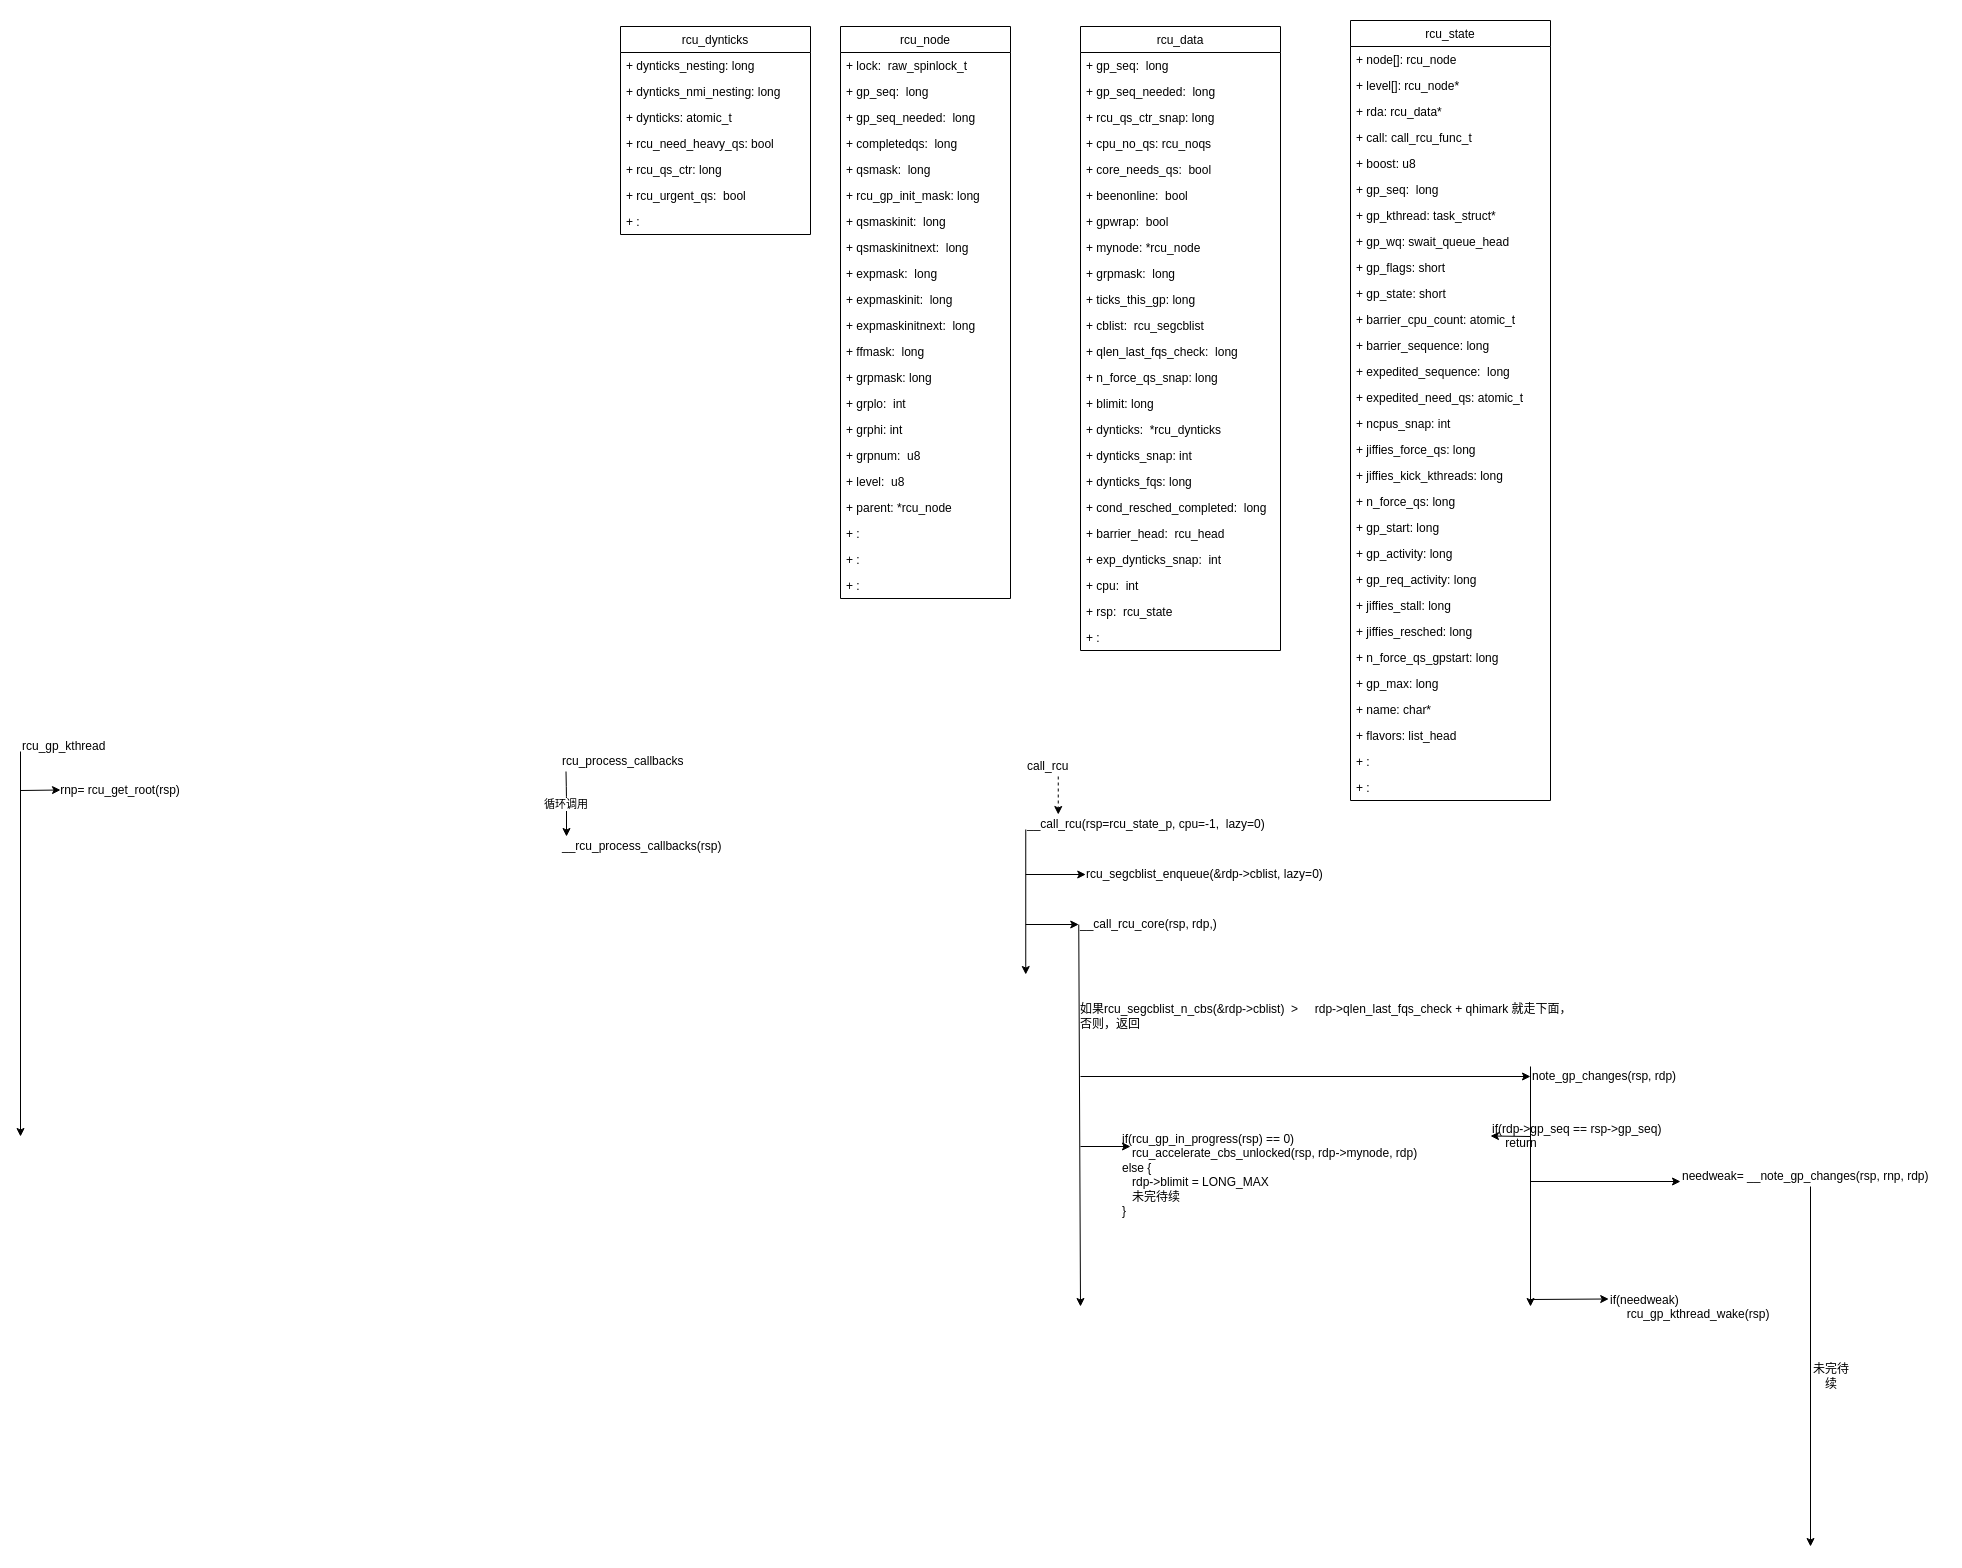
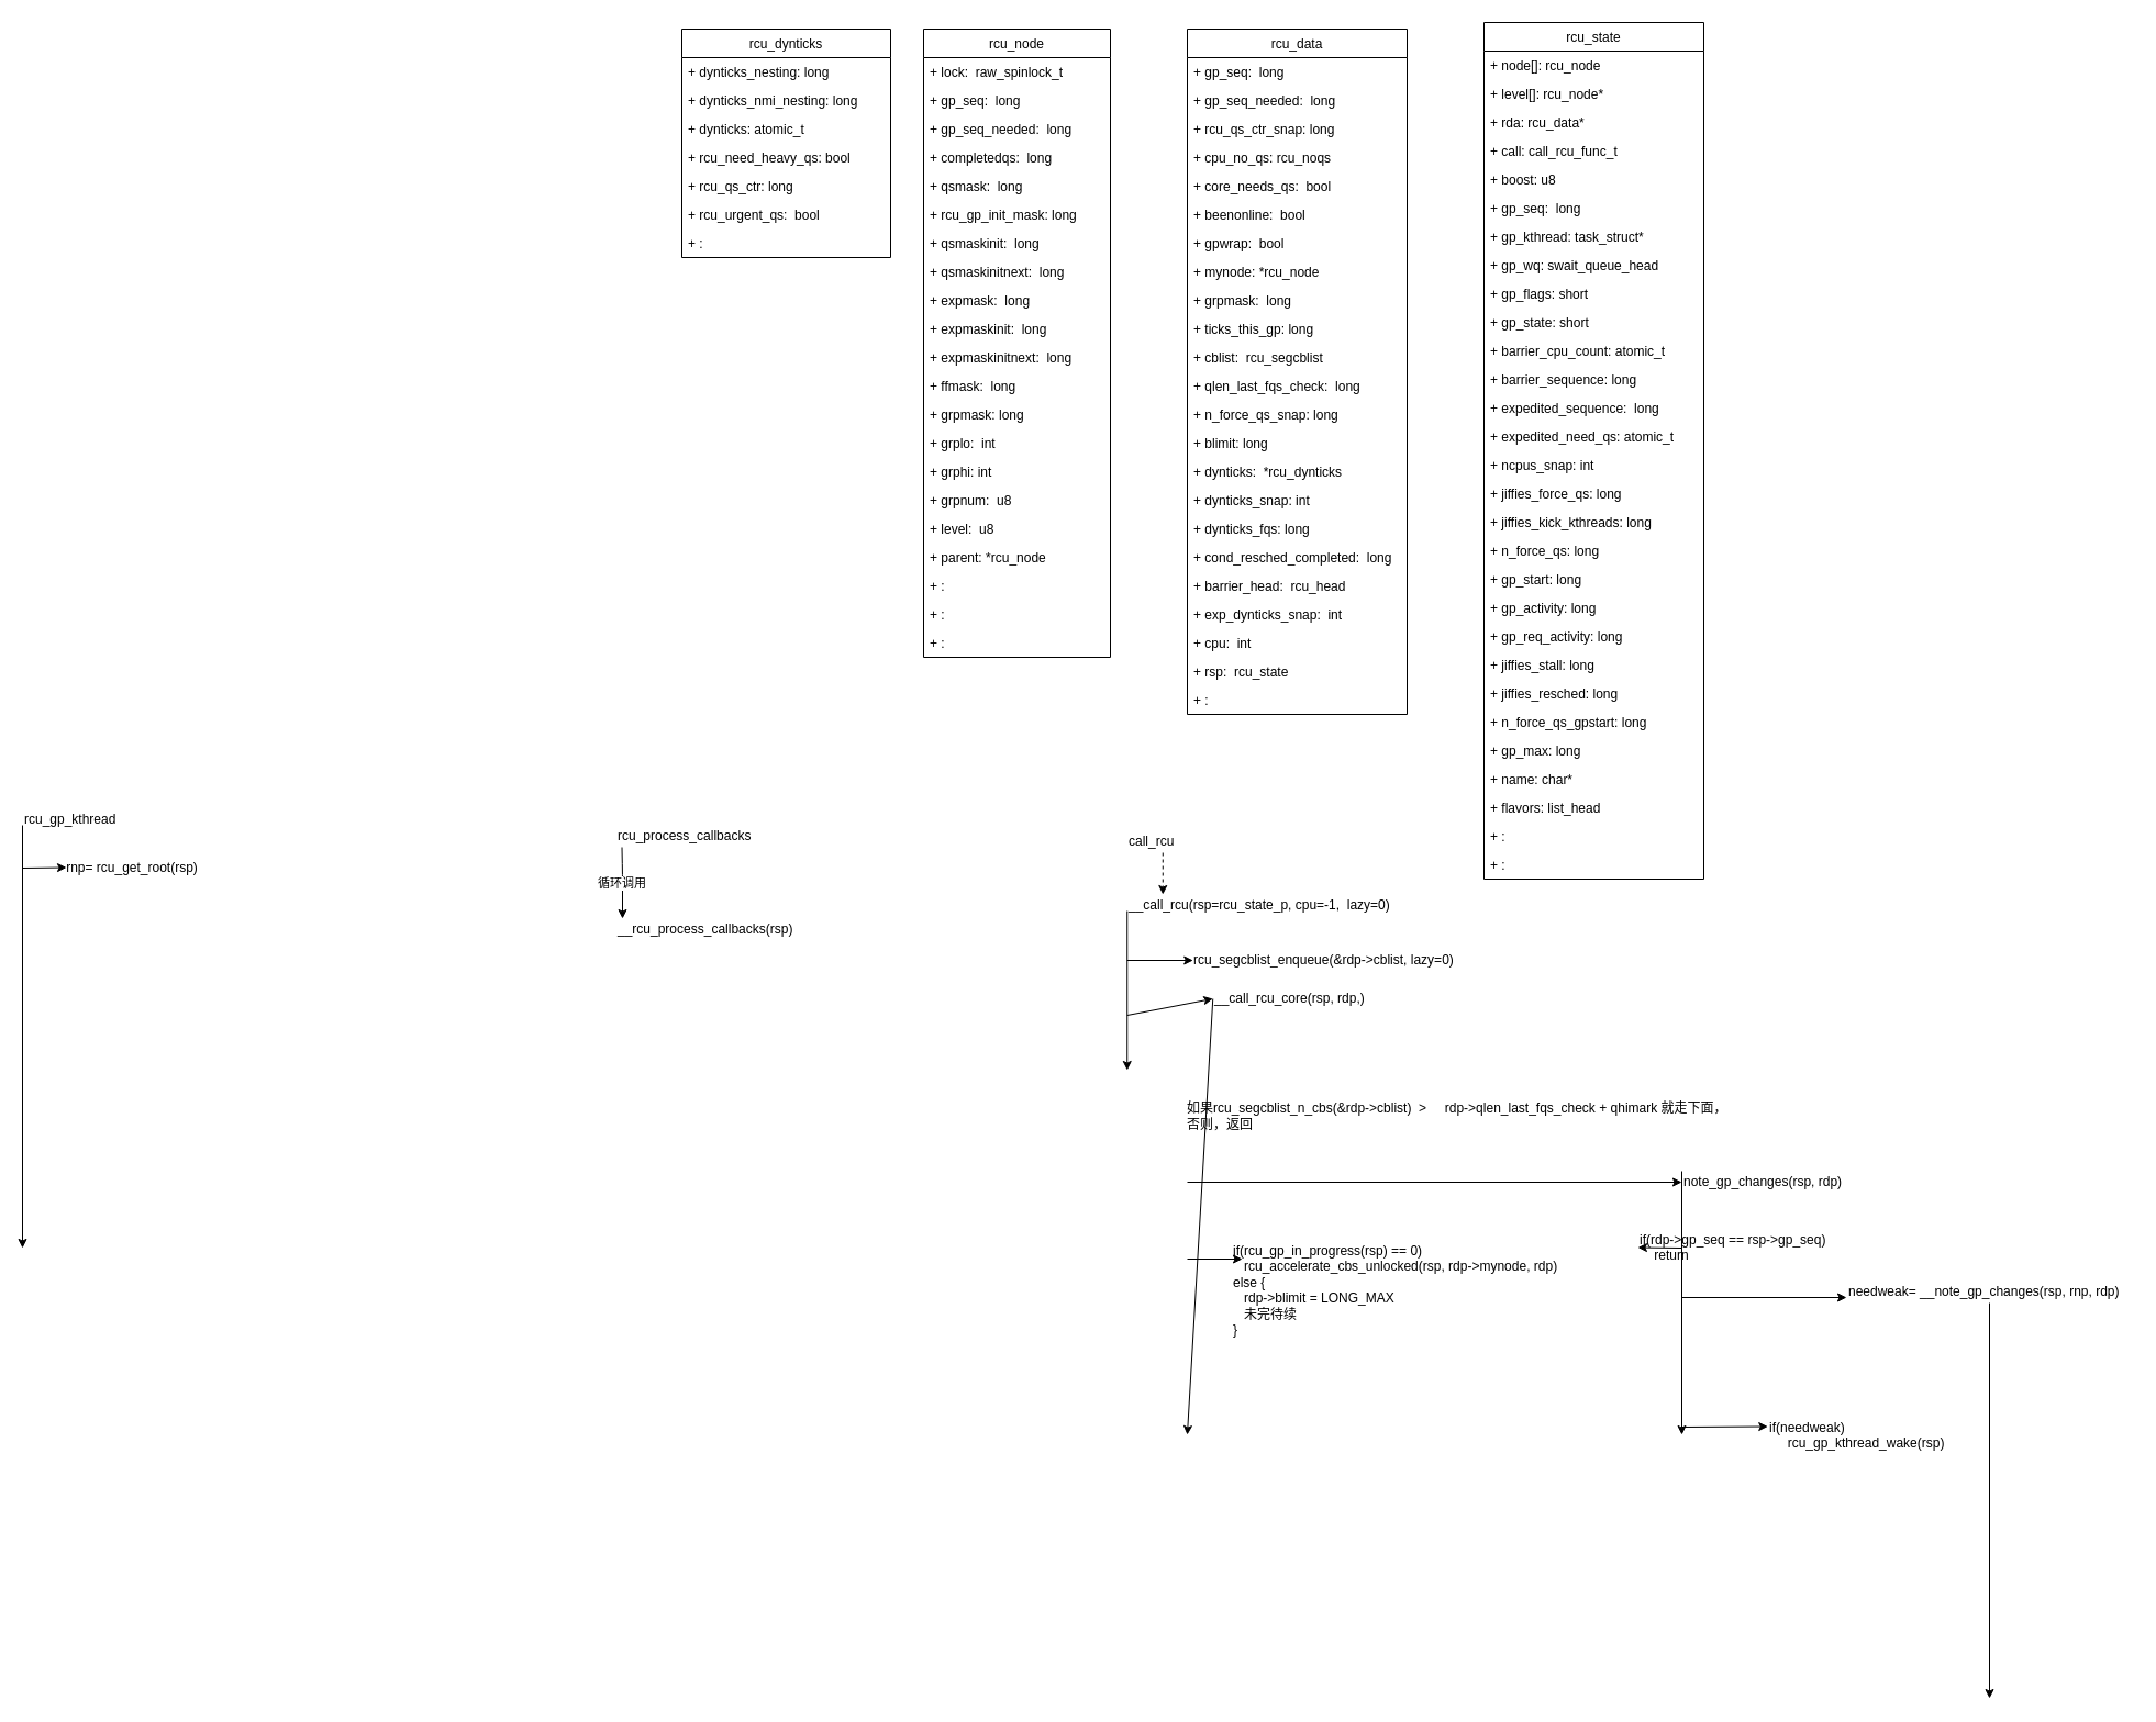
- <mxCell id="93" value="__call_rcu_core(rsp, rdp,)" style="text;html=1;strokeColor=none;fillColor=none;align=left;verticalAlign=middle;whiteSpace=wrap;rounded=0;" vertex="1" parent="1"><mxGeometry x="1078.25" y="914" width="181" height="20" as="geometry" /></mxCell>
+ <mxCell id="93" value="__call_rcu_core(rsp, rdp,)" style="text;html=1;strokeColor=none;fillColor=none;align=left;verticalAlign=middle;whiteSpace=wrap;rounded=0;" vertex="1" parent="1"><mxGeometry x="1103.25" y="899" width="181" height="20" as="geometry" /></mxCell>
- <mxCell id="116" value="未完待续" style="text;html=1;strokeColor=none;fillColor=none;align=center;verticalAlign=middle;whiteSpace=wrap;rounded=0;" vertex="1" parent="1"><mxGeometry x="1811" y="1366" width="40" height="20" as="geometry" /></mxCell>
